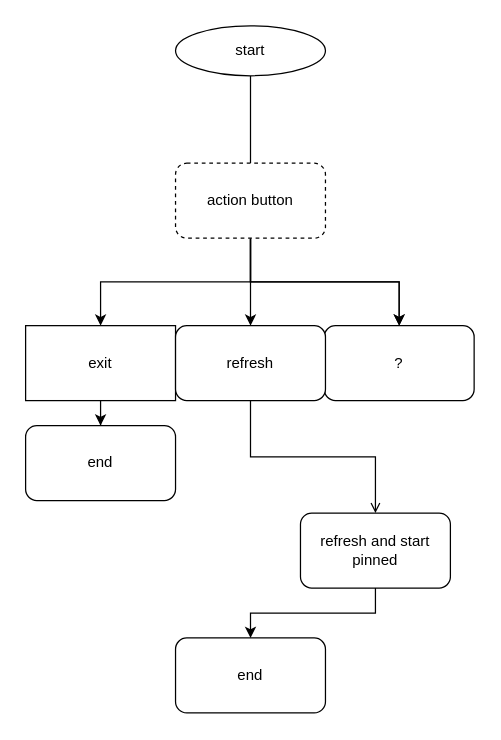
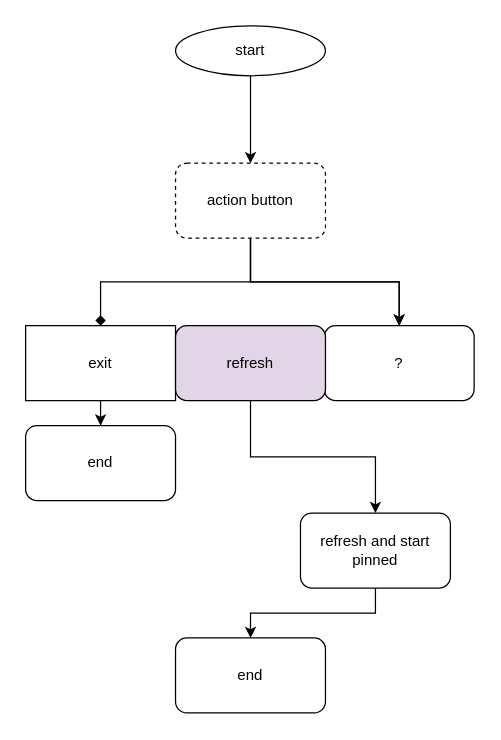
- <mxCell id="2" value="" style="edgeStyle=orthogonalEdgeStyle;rounded=0;orthogonalLoop=1;jettySize=auto;html=1;endArrow=none;" edge="1" parent="1" source="3" target="8"><mxGeometry relative="1" as="geometry" /></mxCell>
+ <mxCell id="2" value="" style="edgeStyle=orthogonalEdgeStyle;rounded=0;orthogonalLoop=1;jettySize=auto;html=1;" edge="1" parent="1" source="3" target="8"><mxGeometry relative="1" as="geometry" /></mxCell>
- <mxCell id="7" value="" style="edgeStyle=orthogonalEdgeStyle;rounded=0;orthogonalLoop=1;jettySize=auto;html=1;" edge="1" parent="1" source="8" target="13"><mxGeometry relative="1" as="geometry" /></mxCell>
- <mxCell id="4" value="" style="edgeStyle=orthogonalEdgeStyle;rounded=0;orthogonalLoop=1;jettySize=auto;html=1;" edge="1" parent="1" source="8" target="10"><mxGeometry relative="1" as="geometry" /></mxCell>
+ <mxCell id="4" value="" style="edgeStyle=orthogonalEdgeStyle;rounded=0;orthogonalLoop=1;jettySize=auto;html=1;endArrow=diamond;" edge="1" parent="1" source="8" target="10"><mxGeometry relative="1" as="geometry" /></mxCell>
- <mxCell id="13" value="refresh" style="whiteSpace=wrap;html=1;rounded=1;glass=0;strokeWidth=1;shadow=0;" vertex="1" parent="1"><mxGeometry x="140" y="260" width="120" height="60" as="geometry" /></mxCell>
+ <mxCell id="13" value="refresh" style="whiteSpace=wrap;html=1;rounded=1;glass=0;strokeWidth=1;shadow=0;fillColor=#e1d5e7;" vertex="1" parent="1"><mxGeometry x="140" y="260" width="120" height="60" as="geometry" /></mxCell>
- <mxCell id="12" value="" style="edgeStyle=orthogonalEdgeStyle;rounded=0;orthogonalLoop=1;jettySize=auto;html=1;endArrow=open;" edge="1" parent="1" source="13" target="16"><mxGeometry relative="1" as="geometry" /></mxCell>
+ <mxCell id="12" value="" style="edgeStyle=orthogonalEdgeStyle;rounded=0;orthogonalLoop=1;jettySize=auto;html=1;" edge="1" parent="1" source="13" target="16"><mxGeometry relative="1" as="geometry" /></mxCell>
